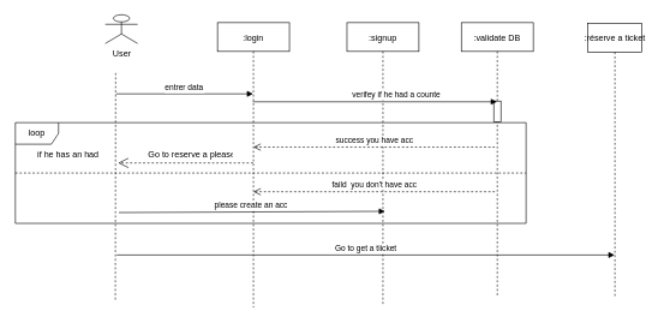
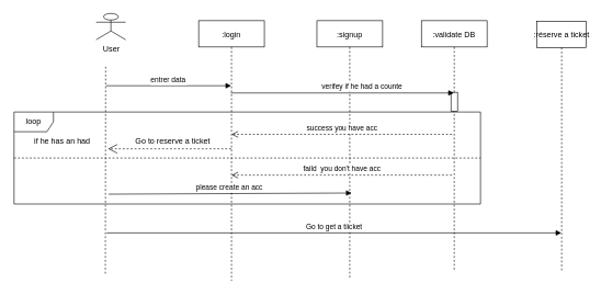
- <mxCell id="16" value="Go to reserve a please" style="text;strokeColor=none;fillColor=none;spacingLeft=4;spacingRight=4;overflow=hidden;rotatable=0;points=[[0,0.5],[1,0.5]];portConstraint=eastwest;fontSize=12;dashed=1;" vertex="1" parent="1"><mxGeometry x="199" y="201" width="127" height="30" as="geometry" /></mxCell>
+ <mxCell id="16" value="Go to reserve a ticket" style="text;strokeColor=none;fillColor=none;spacingLeft=4;spacingRight=4;overflow=hidden;rotatable=0;points=[[0,0.5],[1,0.5]];portConstraint=eastwest;fontSize=12;dashed=1;" vertex="1" parent="1"><mxGeometry x="199" y="201" width="127" height="30" as="geometry" /></mxCell>
